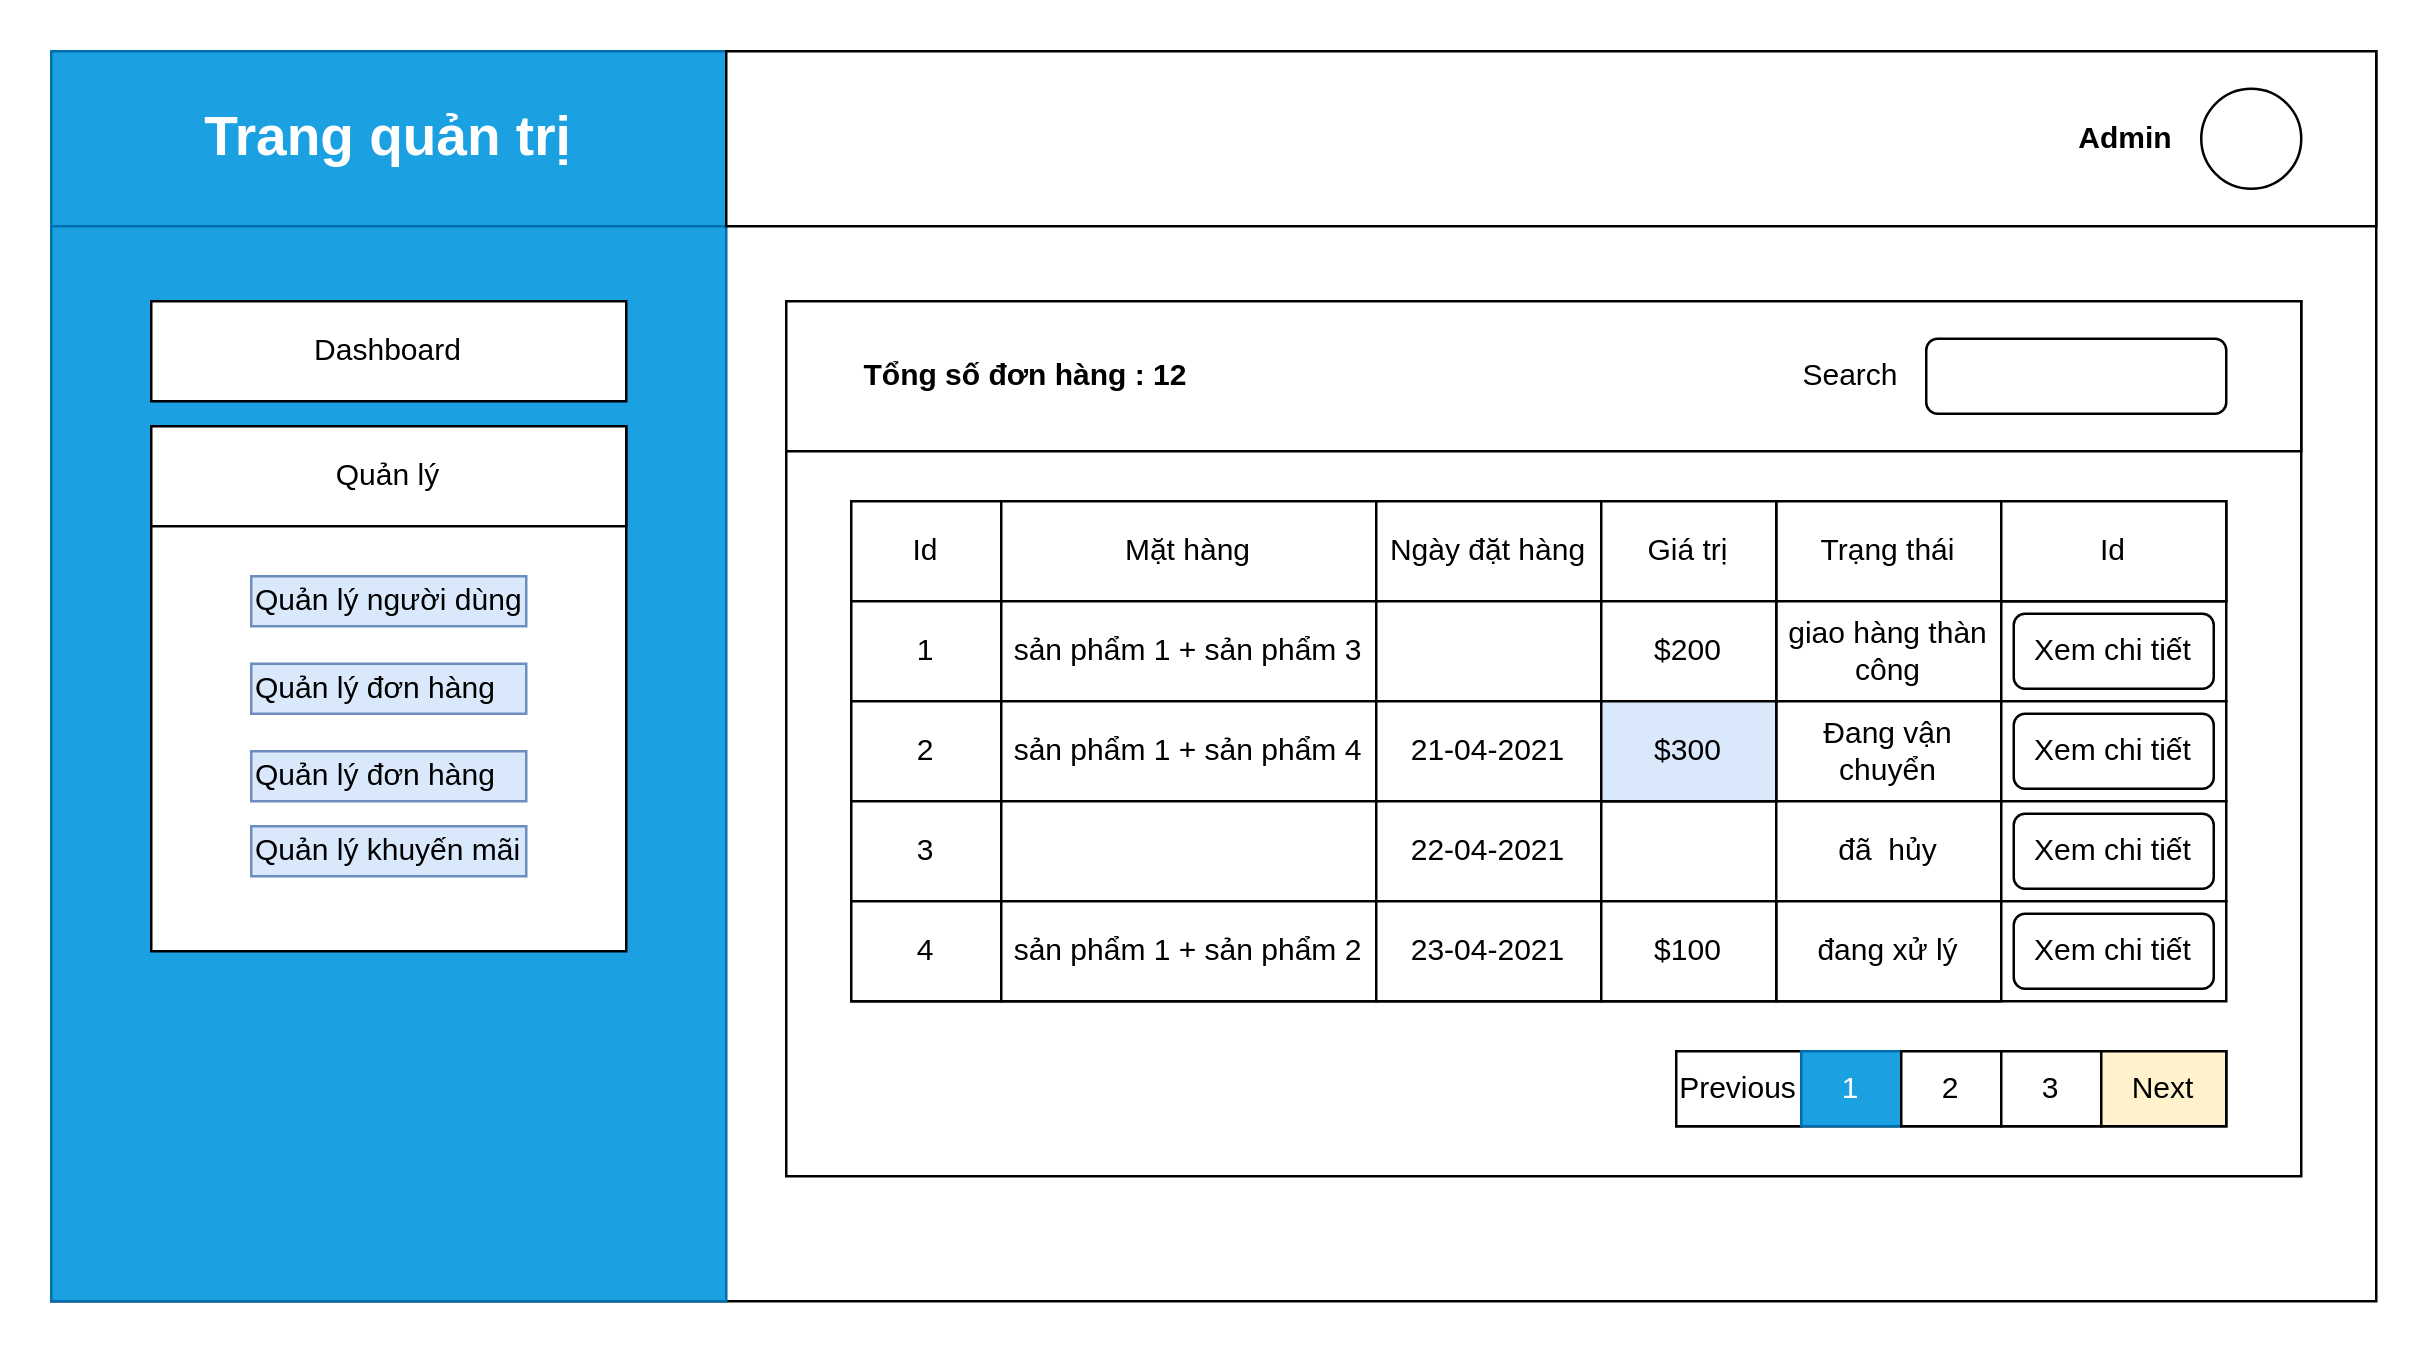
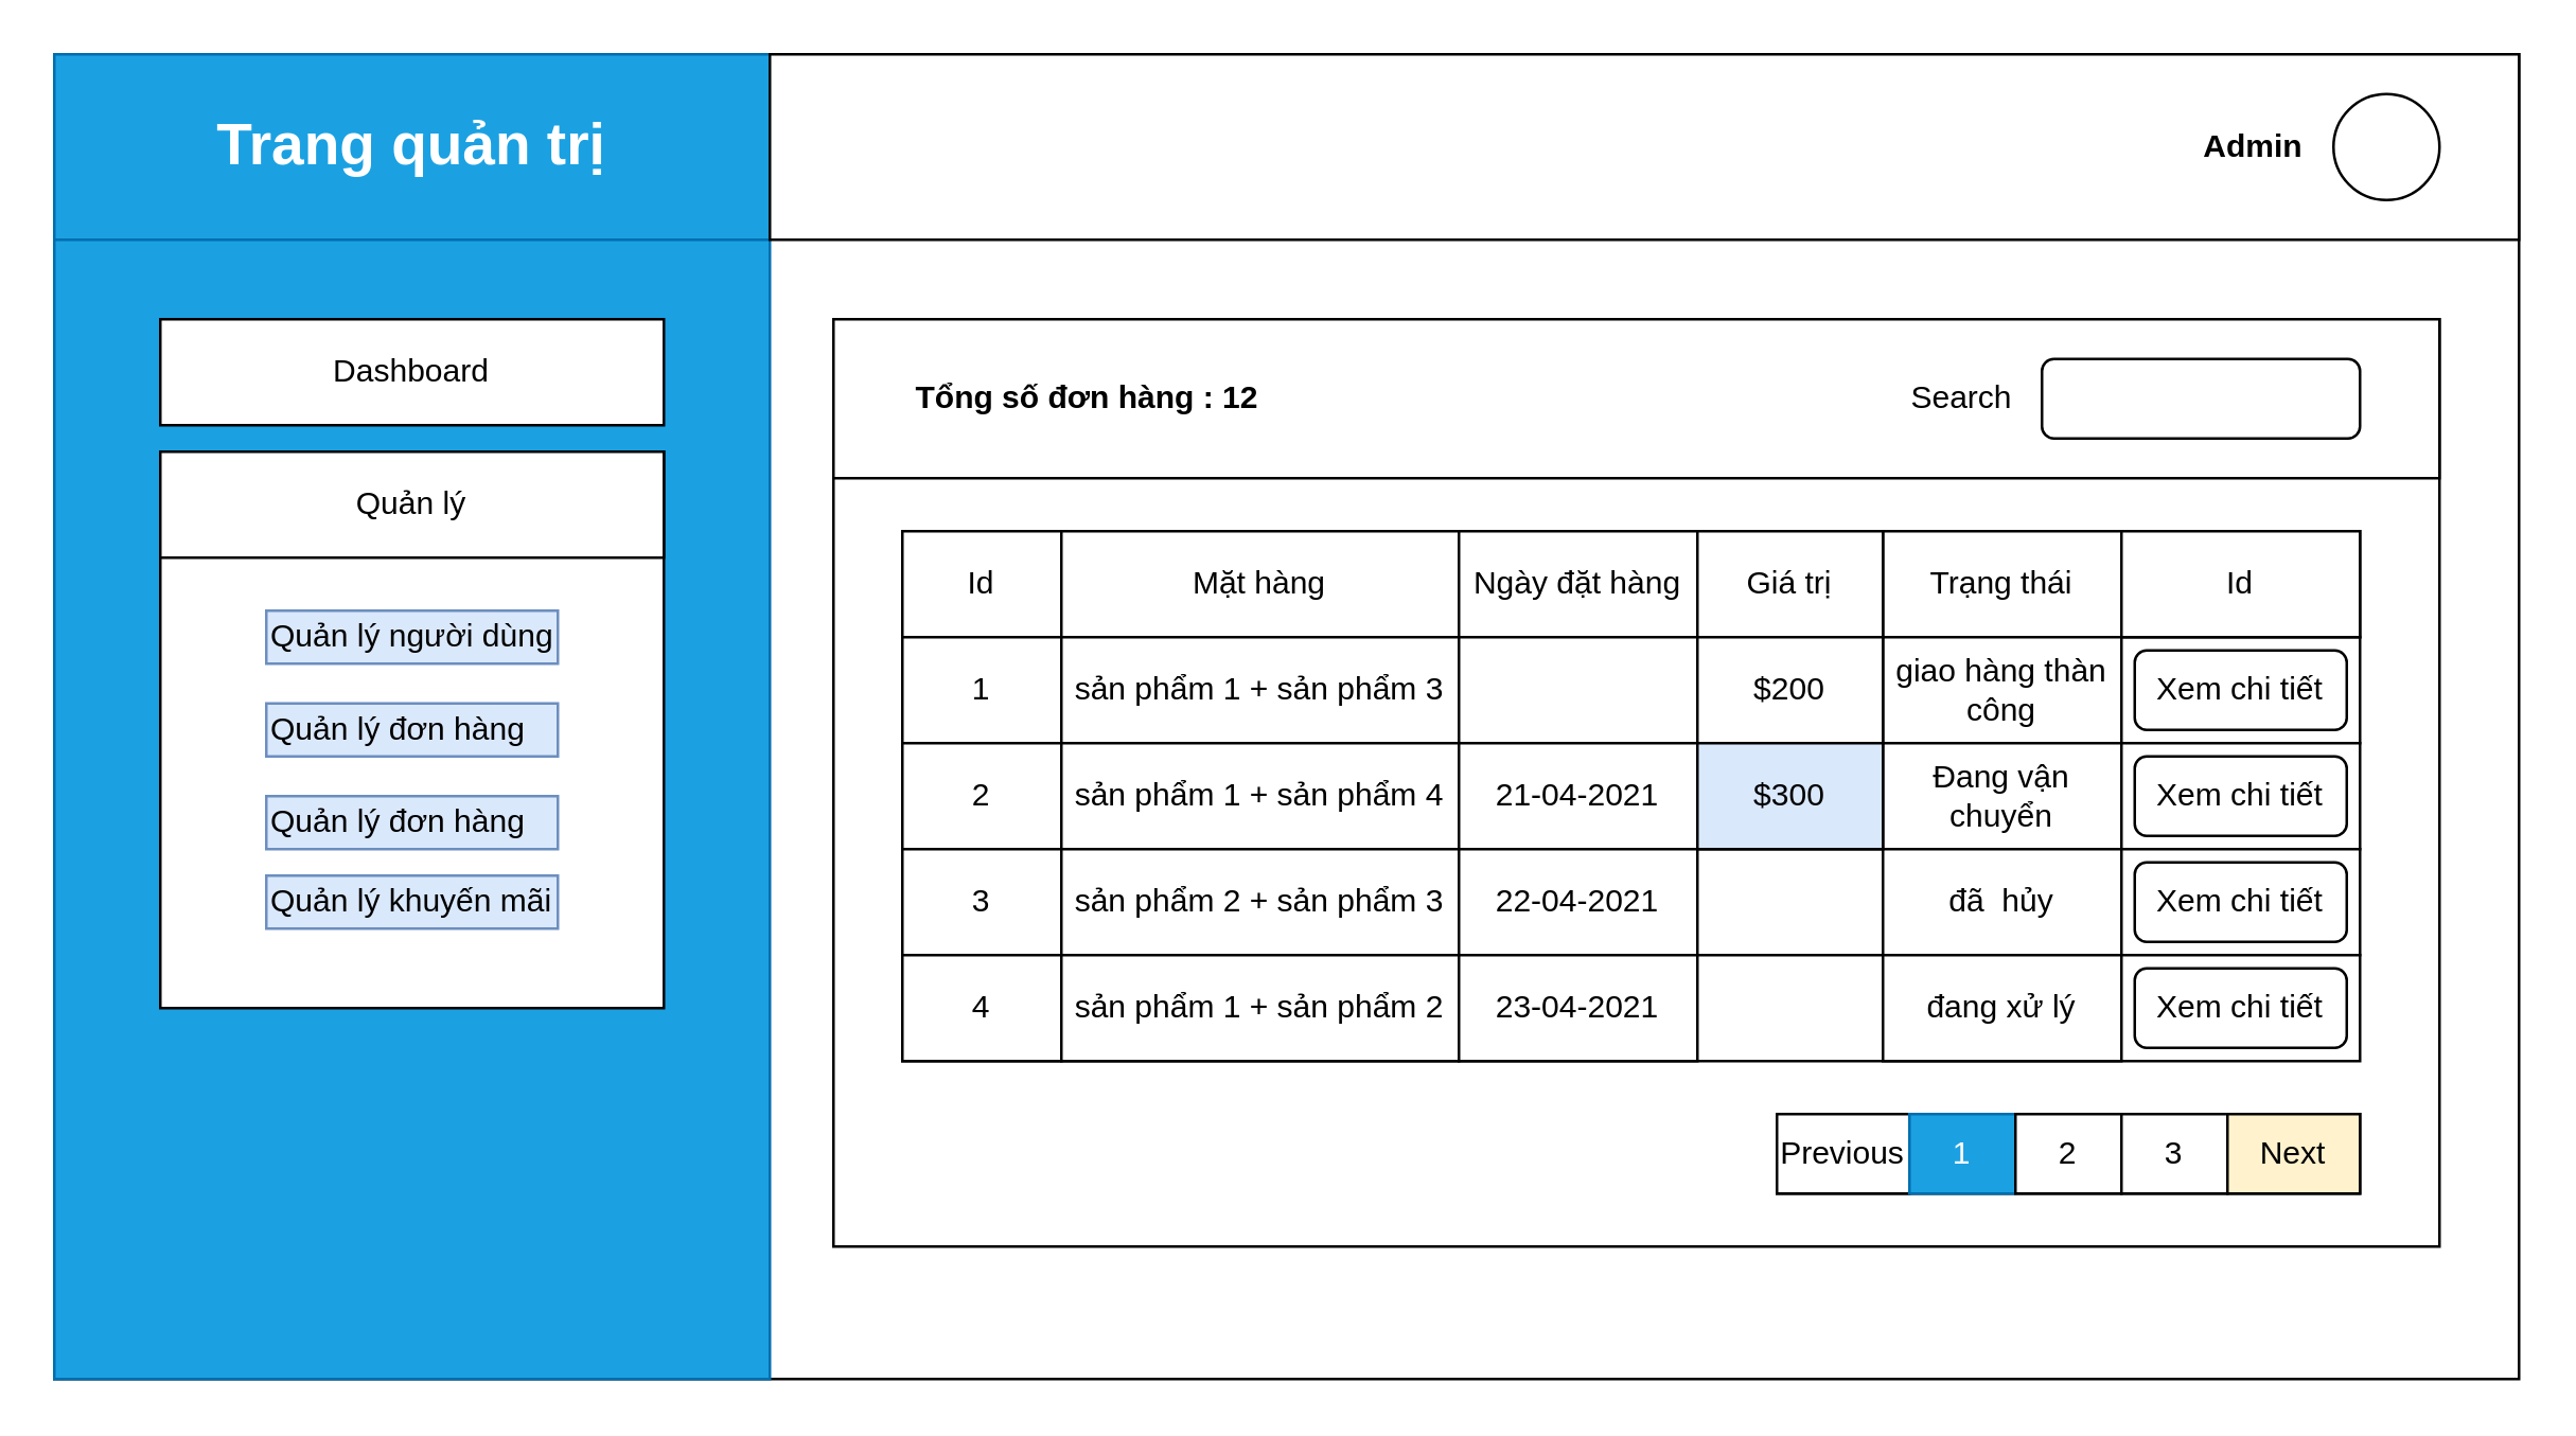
+ <mxCell id="32" value="sản phẩm 2 + sản phẩm 3" style="rounded=0;whiteSpace=wrap;html=1;" vertex="1" parent="1"><mxGeometry x="400" y="320" width="150" height="40" as="geometry" /></mxCell>
- <mxCell id="58" value="$100" style="rounded=0;whiteSpace=wrap;html=1;" vertex="1" parent="1"><mxGeometry x="640" y="360" width="70" height="40" as="geometry" /></mxCell>
